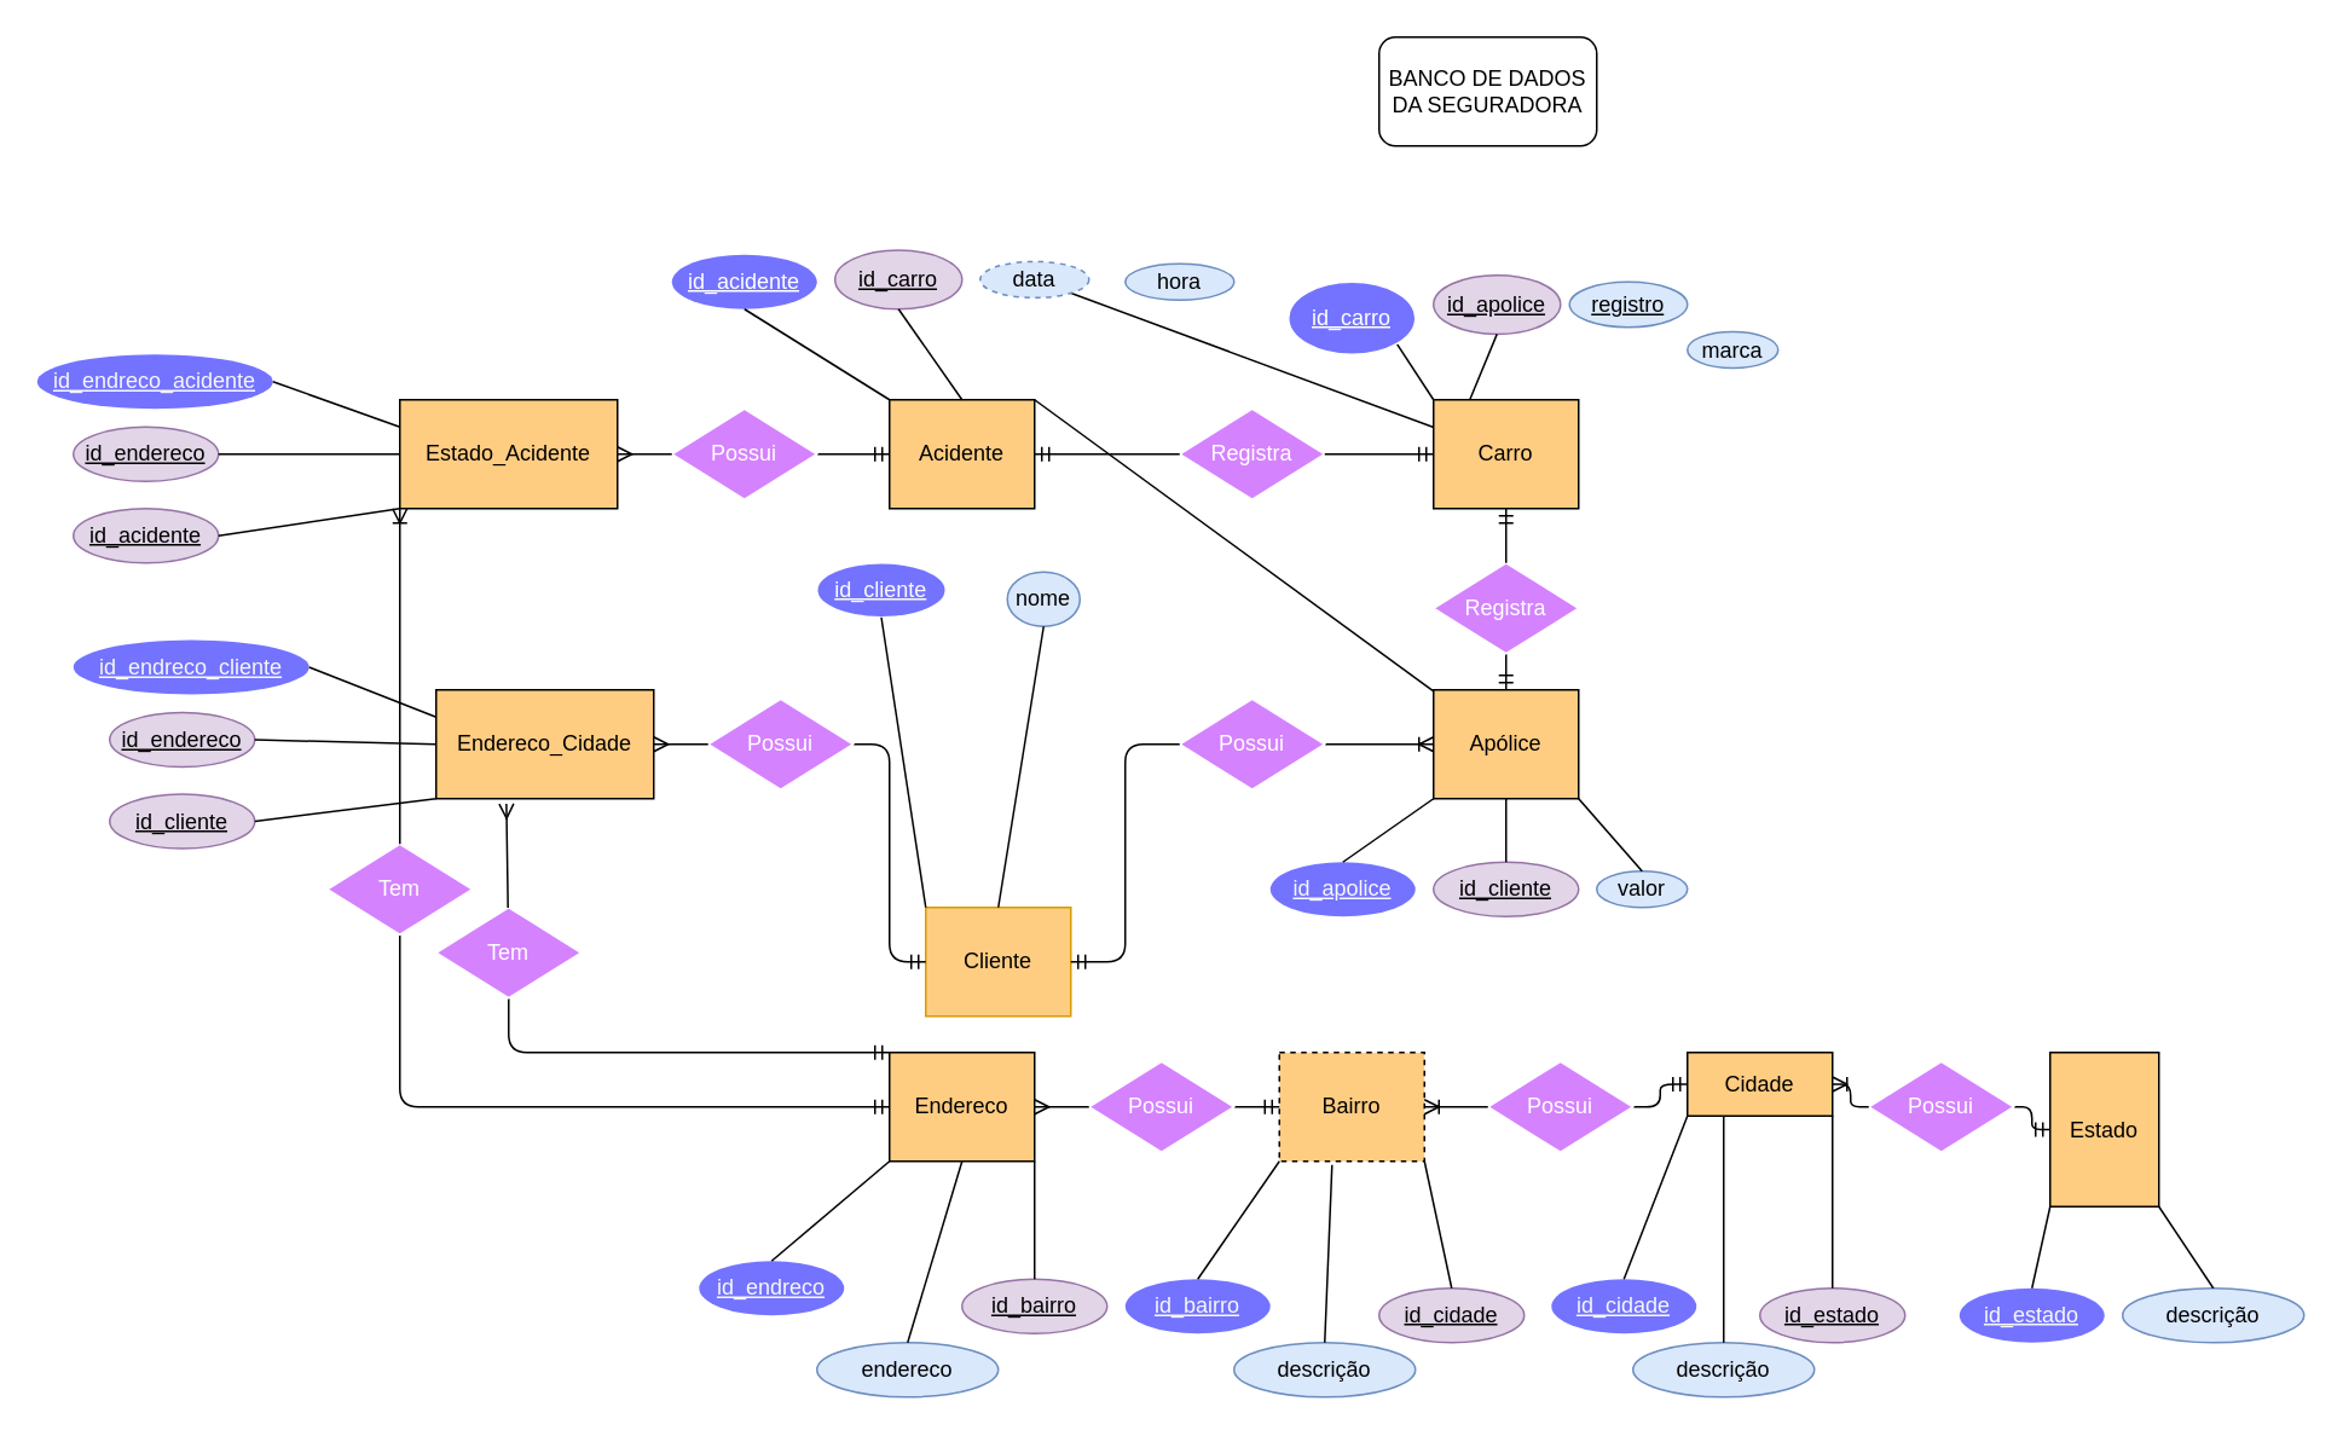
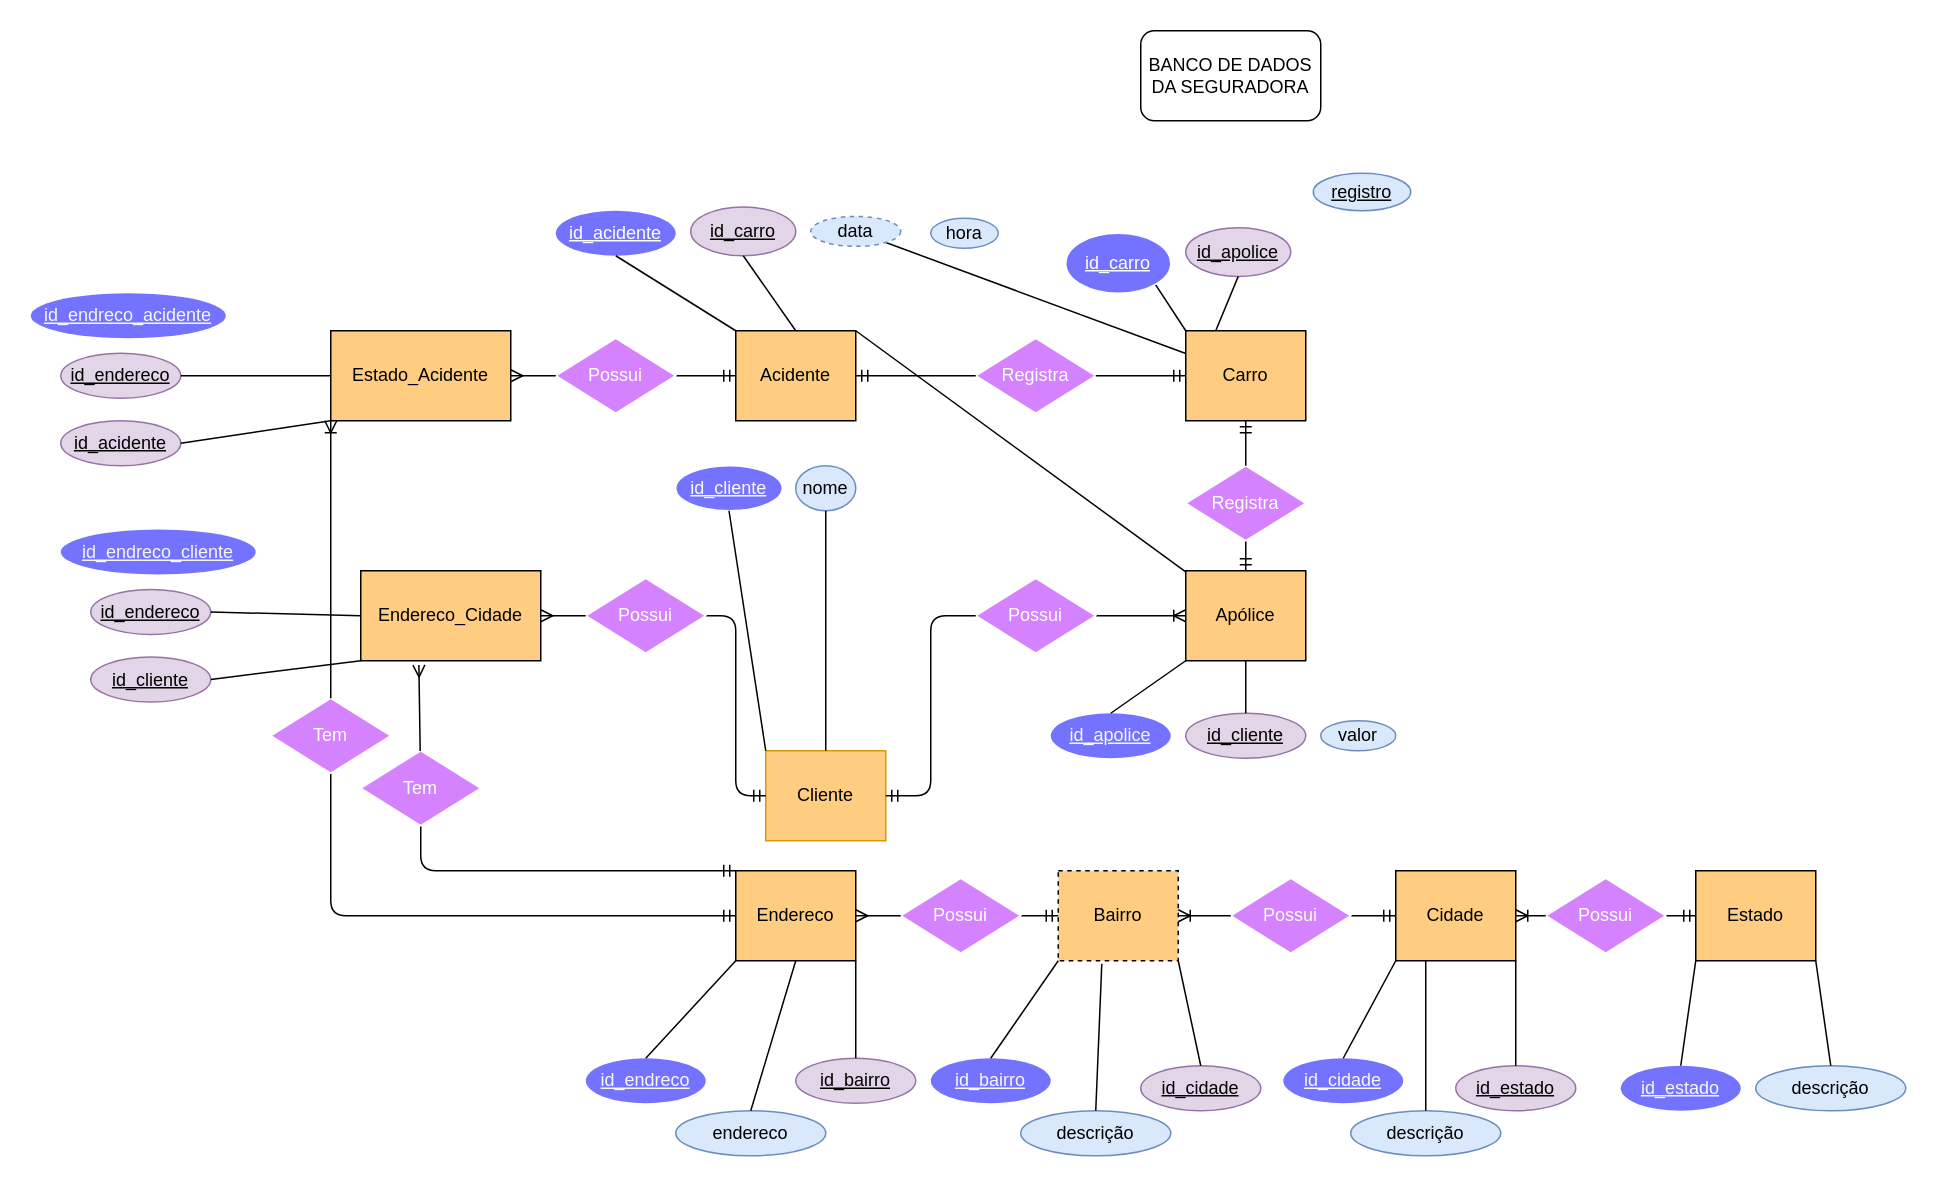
- <mxCell id="27" value="hora" style="ellipse;whiteSpace=wrap;html=1;strokeColor=#6c8ebf;fillColor=#dae8fc;" parent="1" vertex="1"><mxGeometry x="620" y="145" width="60" height="20" as="geometry" /></mxCell>
+ <mxCell id="27" value="hora" style="ellipse;whiteSpace=wrap;html=1;strokeColor=#6c8ebf;fillColor=#dae8fc;" parent="1" vertex="1"><mxGeometry x="620" y="145" width="45" height="20" as="geometry" /></mxCell>
- <mxCell id="25" value="registro" style="ellipse;whiteSpace=wrap;html=1;fontStyle=4;fillColor=#dae8fc;strokeColor=#6c8ebf;" parent="1" vertex="1"><mxGeometry x="865" y="155" width="65" height="25" as="geometry" /></mxCell>
+ <mxCell id="25" value="registro" style="ellipse;whiteSpace=wrap;html=1;fontStyle=4;fillColor=#dae8fc;strokeColor=#6c8ebf;" parent="1" vertex="1"><mxGeometry x="875" y="115" width="65" height="25" as="geometry" /></mxCell>
- <mxCell id="9" value="marca" style="ellipse;whiteSpace=wrap;html=1;fillColor=#dae8fc;strokeColor=#6c8ebf;" parent="1" vertex="1"><mxGeometry x="930" y="182.5" width="50" height="20" as="geometry" /></mxCell>
- <mxCell id="82" value="" style="endArrow=none;html=1;entryX=0;entryY=0.25;entryDx=0;entryDy=0;exitX=1;exitY=0.5;exitDx=0;exitDy=0;" parent="1" source="81" target="77" edge="1"><mxGeometry width="50" height="50" relative="1" as="geometry"><mxPoint x="180" y="280" as="sourcePoint" /><mxPoint x="310" y="295" as="targetPoint" /></mxGeometry></mxCell>
- <mxCell id="11" value="nome" style="ellipse;whiteSpace=wrap;html=1;strokeColor=#6c8ebf;fillColor=#dae8fc;" parent="1" vertex="1"><mxGeometry x="555" y="315" width="40" height="30" as="geometry" /></mxCell>
+ <mxCell id="11" value="nome" style="ellipse;whiteSpace=wrap;html=1;strokeColor=#6c8ebf;fillColor=#dae8fc;" parent="1" vertex="1"><mxGeometry x="530" y="310" width="40" height="30" as="geometry" /></mxCell>
- <mxCell id="92" value="" style="endArrow=none;html=1;entryX=0;entryY=0.25;entryDx=0;entryDy=0;exitX=1;exitY=0.5;exitDx=0;exitDy=0;" parent="1" source="91" target="87" edge="1"><mxGeometry width="50" height="50" relative="1" as="geometry"><mxPoint x="200" y="437.5" as="sourcePoint" /><mxPoint x="330" y="452.5" as="targetPoint" /></mxGeometry></mxCell>
- <mxCell id="18" value="" style="endArrow=none;html=1;exitX=0.5;exitY=0;exitDx=0;exitDy=0;entryX=1;entryY=1;entryDx=0;entryDy=0;" parent="1" source="16" target="6" edge="1"><mxGeometry width="50" height="50" relative="1" as="geometry"><mxPoint x="750" y="412.5" as="sourcePoint" /><mxPoint x="780" y="420" as="targetPoint" /></mxGeometry></mxCell>
- <mxCell id="40" value="Cidade" style="rounded=0;whiteSpace=wrap;html=1;fillColor=#FFCD82;" parent="1" vertex="1"><mxGeometry x="930" y="580" width="80" height="35" as="geometry" /></mxCell>
+ <mxCell id="40" value="Cidade" style="rounded=0;whiteSpace=wrap;html=1;fillColor=#FFCD82;" parent="1" vertex="1"><mxGeometry x="930" y="580" width="80" height="60" as="geometry" /></mxCell>
- <mxCell id="42" value="Estado" style="rounded=0;whiteSpace=wrap;html=1;fillColor=#FFCD82;" parent="1" vertex="1"><mxGeometry x="1130" y="580" width="60" height="85" as="geometry" /></mxCell>
+ <mxCell id="42" value="Estado" style="rounded=0;whiteSpace=wrap;html=1;fillColor=#FFCD82;" parent="1" vertex="1"><mxGeometry x="1130" y="580" width="80" height="60" as="geometry" /></mxCell>
- <mxCell id="55" value="id_endreco" style="ellipse;whiteSpace=wrap;html=1;fontColor=#F7F7F7;fontStyle=4;fillColor=#7373FF;strokeColor=none;" parent="1" vertex="1"><mxGeometry x="385" y="695" width="80" height="30" as="geometry" /></mxCell>
+ <mxCell id="55" value="id_endreco" style="ellipse;whiteSpace=wrap;html=1;fontColor=#F7F7F7;fontStyle=4;fillColor=#7373FF;strokeColor=none;" parent="1" vertex="1"><mxGeometry x="390" y="705" width="80" height="30" as="geometry" /></mxCell>
